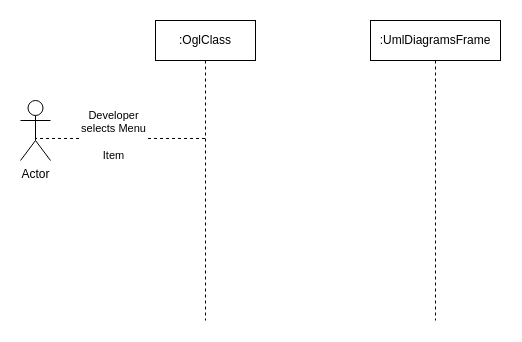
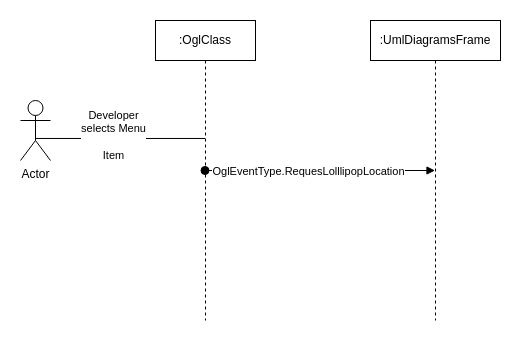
- <mxCell id="4" value="" style="endArrow=none;dashed=1;html=1;rounded=0;entryX=0.5;entryY=0.633;entryDx=0;entryDy=0;entryPerimeter=0;" parent="1" source="2" target="3" edge="1"><mxGeometry width="50" height="50" relative="1" as="geometry"><mxPoint x="220" y="530" as="sourcePoint" /><mxPoint x="100" y="290" as="targetPoint" /></mxGeometry></mxCell>
+ <mxCell id="4" value="" style="endArrow=none;dashed=0;html=1;rounded=0;entryX=0.5;entryY=0.633;entryDx=0;entryDy=0;entryPerimeter=0;" parent="1" source="2" target="3" edge="1"><mxGeometry width="50" height="50" relative="1" as="geometry"><mxPoint x="220" y="530" as="sourcePoint" /><mxPoint x="100" y="290" as="targetPoint" /></mxGeometry></mxCell>
+ <mxCell id="7" value="" style="html=1;verticalAlign=bottom;startArrow=oval;startFill=1;endArrow=block;startSize=8;curved=0;rounded=0;" parent="1" source="2" target="6" edge="1"><mxGeometry x="0.028" y="10" width="60" relative="1" as="geometry"><mxPoint x="540" y="370" as="sourcePoint" /><mxPoint x="600" y="370" as="targetPoint" /><mxPoint x="1" as="offset" /></mxGeometry></mxCell>
+ <mxCell id="8" value="OglEventType.RequesLolllipopLocation" style="edgeLabel;html=1;align=center;verticalAlign=middle;resizable=0;points=[];" parent="7" vertex="1" connectable="0"><mxGeometry x="-0.102" y="-2" relative="1" as="geometry"><mxPoint y="-2" as="offset" /></mxGeometry></mxCell>
